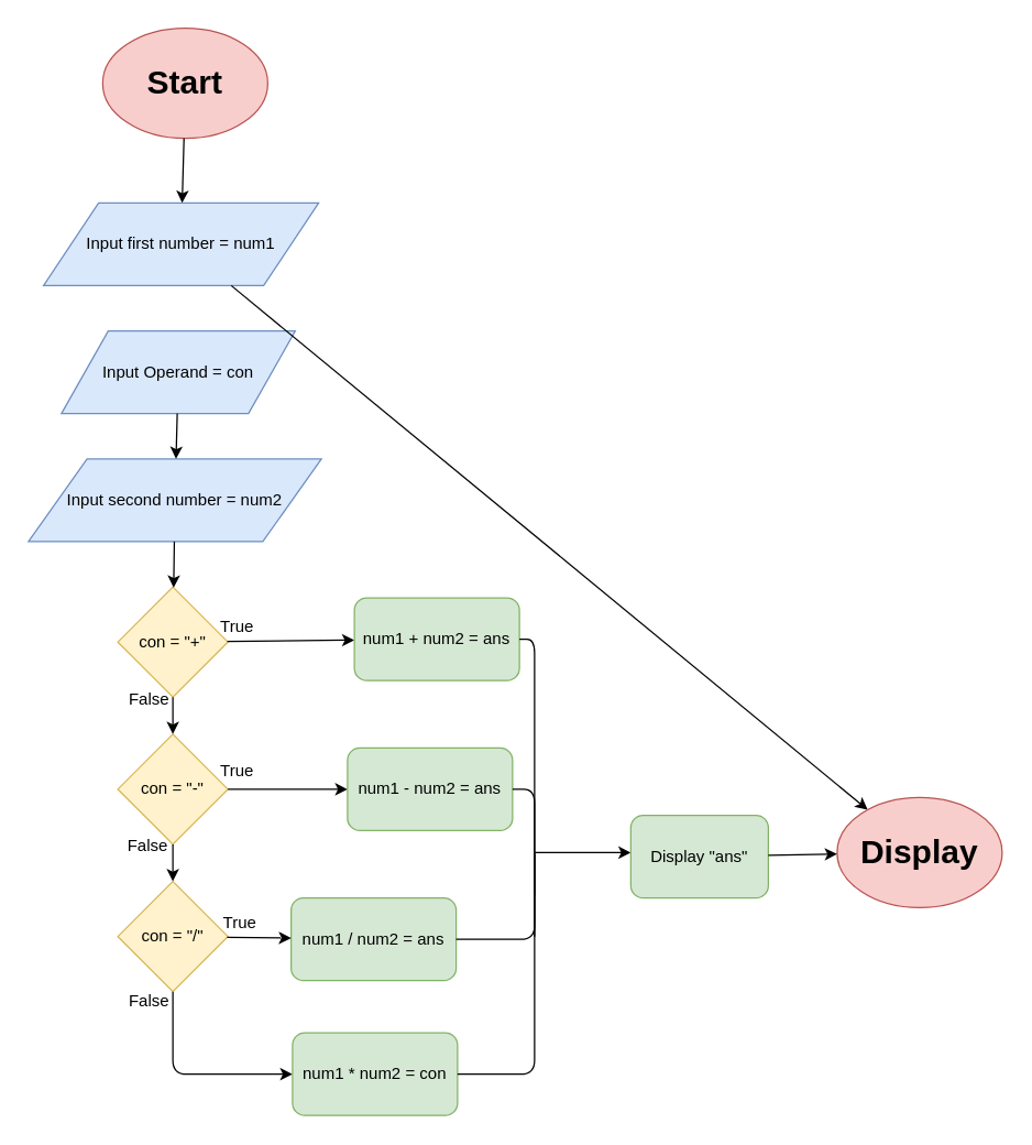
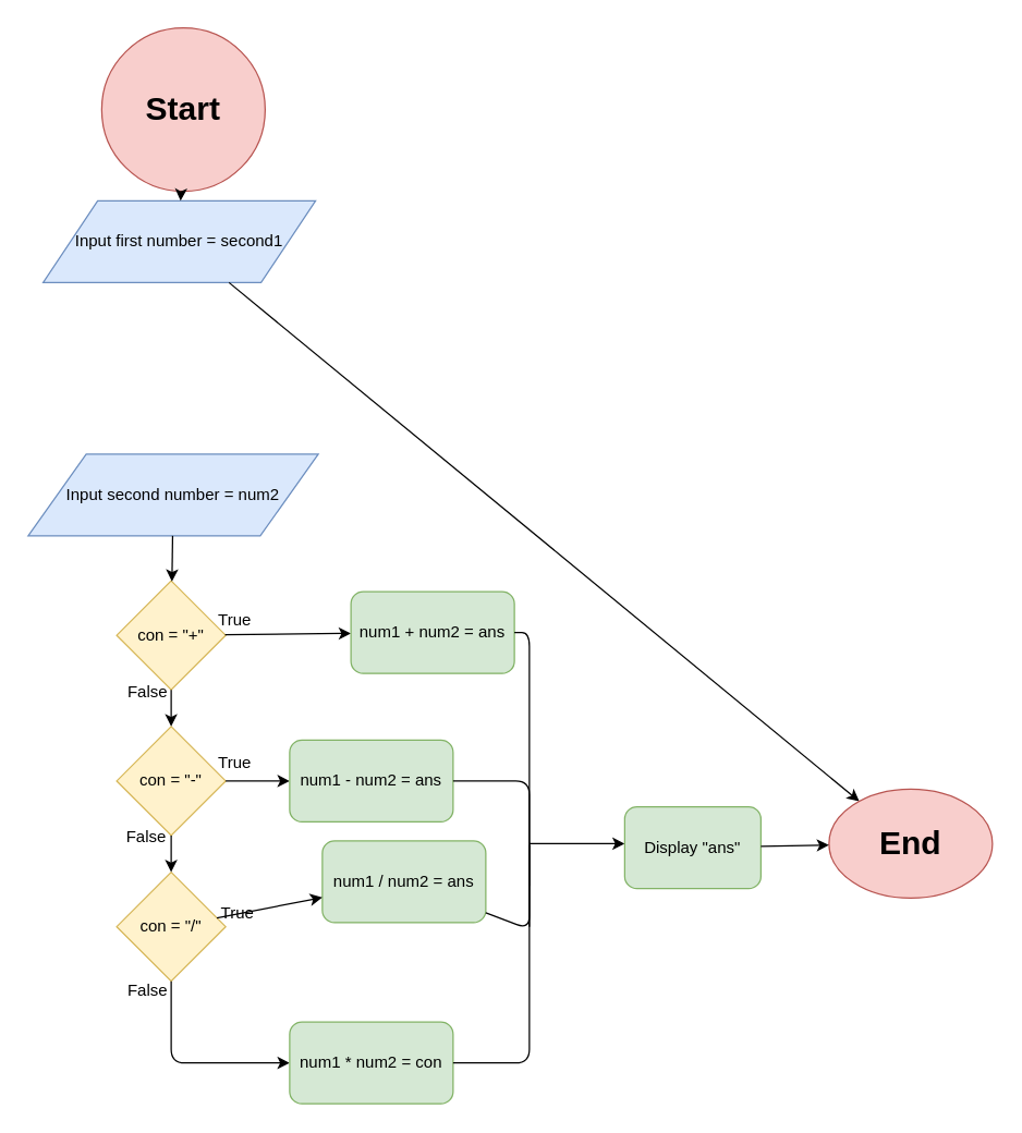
- <mxCell id="2" value="&lt;h1&gt;&lt;b&gt;Start&lt;/b&gt;&lt;/h1&gt;" style="ellipse;whiteSpace=wrap;html=1;fillColor=#f8cecc;strokeColor=#b85450;" vertex="1" parent="1"><mxGeometry x="74" y="20" width="120" height="80" as="geometry" /></mxCell>
+ <mxCell id="2" value="&lt;h1&gt;&lt;b&gt;Start&lt;/b&gt;&lt;/h1&gt;" style="ellipse;whiteSpace=wrap;html=1;fillColor=#f8cecc;strokeColor=#b85450;" vertex="1" parent="1"><mxGeometry x="74" y="20" width="120" height="120" as="geometry" /></mxCell>
- <mxCell id="3" value="Input first number = num1" style="shape=parallelogram;perimeter=parallelogramPerimeter;whiteSpace=wrap;html=1;fillColor=#dae8fc;strokeColor=#6c8ebf;" vertex="1" parent="1"><mxGeometry x="31" y="147" width="200" height="60" as="geometry" /></mxCell>
+ <mxCell id="3" value="Input first number = second1" style="shape=parallelogram;perimeter=parallelogramPerimeter;whiteSpace=wrap;html=1;fillColor=#dae8fc;strokeColor=#6c8ebf;" vertex="1" parent="1"><mxGeometry x="31" y="147" width="200" height="60" as="geometry" /></mxCell>
- <mxCell id="5" value="Input Operand = con" style="shape=parallelogram;perimeter=parallelogramPerimeter;whiteSpace=wrap;html=1;fillColor=#dae8fc;strokeColor=#6c8ebf;" vertex="1" parent="1"><mxGeometry x="44" y="240" width="170" height="60" as="geometry" /></mxCell>
- <mxCell id="8" value="" style="endArrow=classic;html=1;" edge="1" parent="1" source="5" target="7"><mxGeometry width="50" height="50" relative="1" as="geometry"><mxPoint x="18" y="460" as="sourcePoint" /><mxPoint x="68" y="410" as="targetPoint" /></mxGeometry></mxCell>
- <mxCell id="22" value="num1 - num2 = ans" style="rounded=1;whiteSpace=wrap;html=1;fillColor=#d5e8d4;strokeColor=#82b366;" vertex="1" parent="1"><mxGeometry x="252" y="543" width="120" height="60" as="geometry" /></mxCell>
+ <mxCell id="22" value="num1 - num2 = ans" style="rounded=1;whiteSpace=wrap;html=1;fillColor=#d5e8d4;strokeColor=#82b366;" vertex="1" parent="1"><mxGeometry x="212" y="543" width="120" height="60" as="geometry" /></mxCell>
- <mxCell id="35" value="&lt;h1&gt;Display&lt;/h1&gt;" style="ellipse;whiteSpace=wrap;html=1;fillColor=#f8cecc;strokeColor=#b85450;" vertex="1" parent="1"><mxGeometry x="608" y="579" width="120" height="80" as="geometry" /></mxCell>
+ <mxCell id="35" value="&lt;h1&gt;End&lt;/h1&gt;" style="ellipse;whiteSpace=wrap;html=1;fillColor=#f8cecc;strokeColor=#b85450;" vertex="1" parent="1"><mxGeometry x="608" y="579" width="120" height="80" as="geometry" /></mxCell>
- <mxCell id="23" value="num1 / num2 = ans" style="rounded=1;whiteSpace=wrap;html=1;fillColor=#d5e8d4;strokeColor=#82b366;" vertex="1" parent="1"><mxGeometry x="211" y="652" width="120" height="60" as="geometry" /></mxCell>
+ <mxCell id="23" value="num1 / num2 = ans" style="rounded=1;whiteSpace=wrap;html=1;fillColor=#d5e8d4;strokeColor=#82b366;" vertex="1" parent="1"><mxGeometry x="236" y="617" width="120" height="60" as="geometry" /></mxCell>
